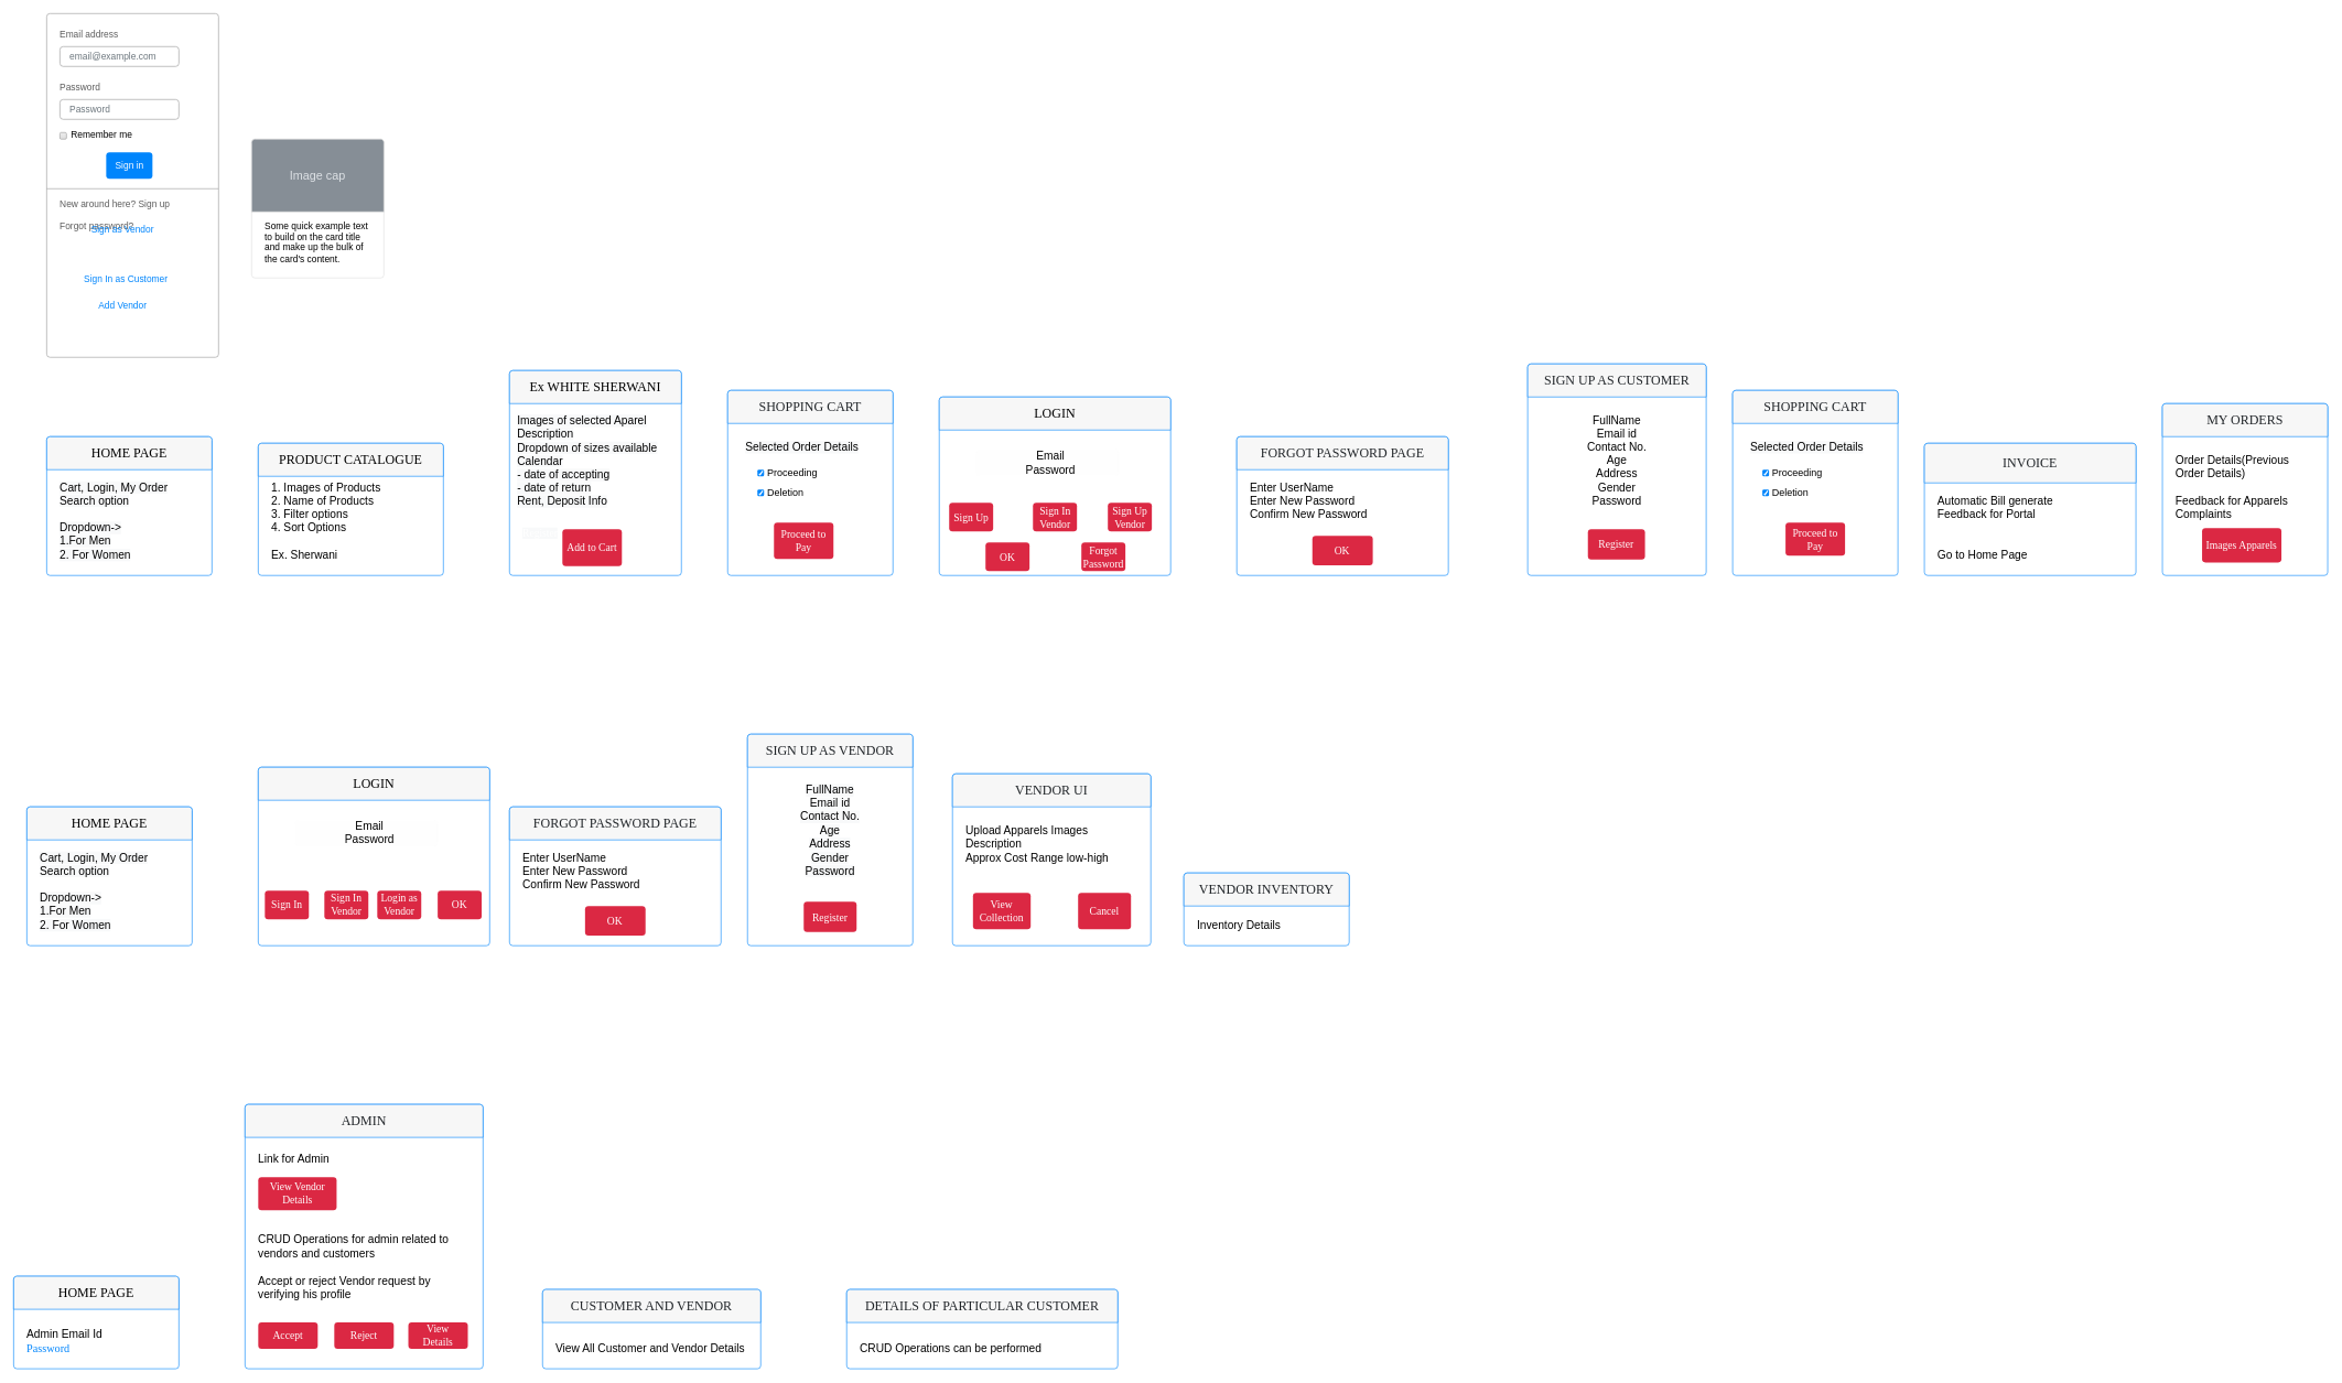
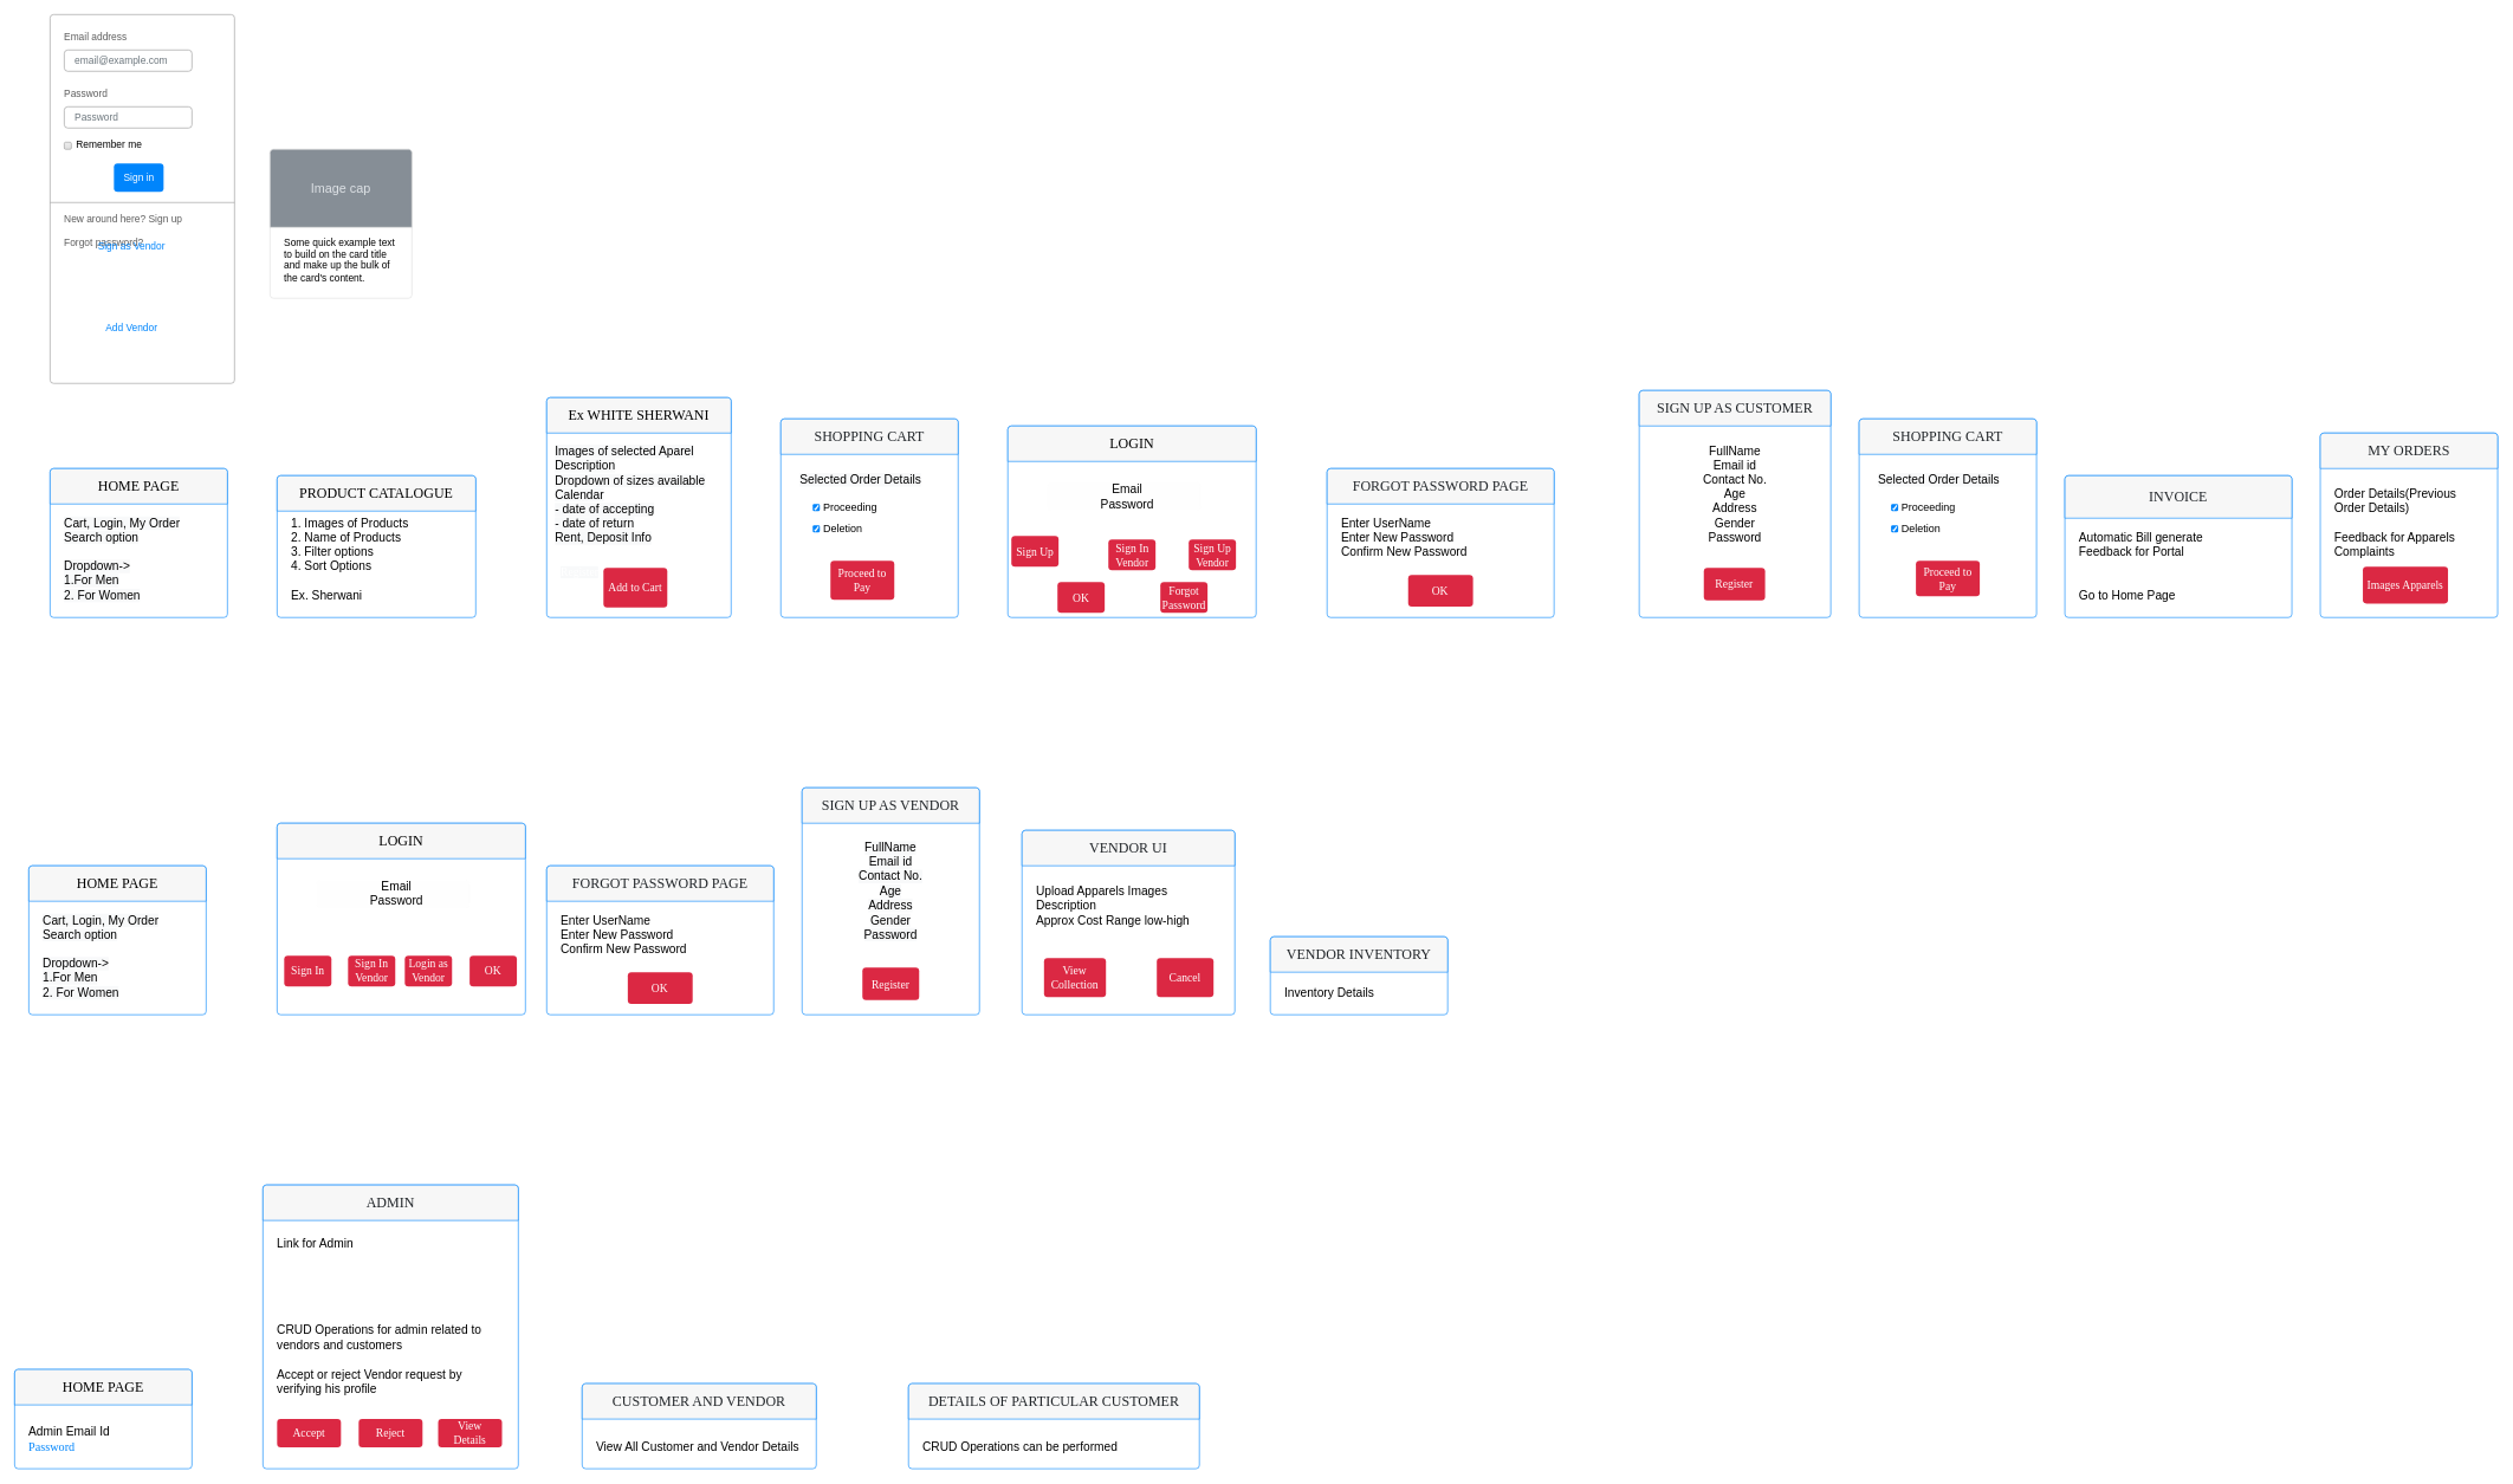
- <mxCell id="66" value="Sign In as Customer" style="fillColor=none;strokeColor=none;fontSize=14;fontColor=#0085FC;" parent="56" vertex="1"><mxGeometry x="40" y="380" width="160" height="40" as="geometry" /></mxCell>
- <mxCell id="16" value="Sign Up" style="html=1;shadow=0;dashed=0;shape=mxgraph.bootstrap.rrect;rSize=5;strokeColor=none;strokeWidth=1;fillColor=#DB2843;fontColor=#FFFFFF;whiteSpace=wrap;align=center;verticalAlign=middle;spacingLeft=0;fontStyle=0;fontSize=16;spacing=5;fontFamily=Times New Roman;" parent="12" vertex="1"><mxGeometry x="14.995" y="160.0" width="66.558" height="43.21" as="geometry" /></mxCell>
+ <mxCell id="16" value="Sign Up" style="html=1;shadow=0;dashed=0;shape=mxgraph.bootstrap.rrect;rSize=5;strokeColor=none;strokeWidth=1;fillColor=#DB2843;fontColor=#FFFFFF;whiteSpace=wrap;align=center;verticalAlign=middle;spacingLeft=0;fontStyle=0;fontSize=16;spacing=5;fontFamily=Times New Roman;" parent="12" vertex="1"><mxGeometry x="4.995" y="155" width="66.558" height="43.21" as="geometry" /></mxCell>
- <mxCell id="52" value="View Vendor Details" style="html=1;shadow=0;dashed=0;shape=mxgraph.bootstrap.rrect;rSize=5;strokeColor=none;strokeWidth=1;fillColor=#DB2843;fontColor=#FFFFFF;whiteSpace=wrap;align=center;verticalAlign=middle;spacingLeft=0;fontStyle=0;fontSize=16;spacing=5;fontFamily=Times New Roman;" parent="50" vertex="1"><mxGeometry x="20.004" y="110" width="118.519" height="50" as="geometry" /></mxCell>
